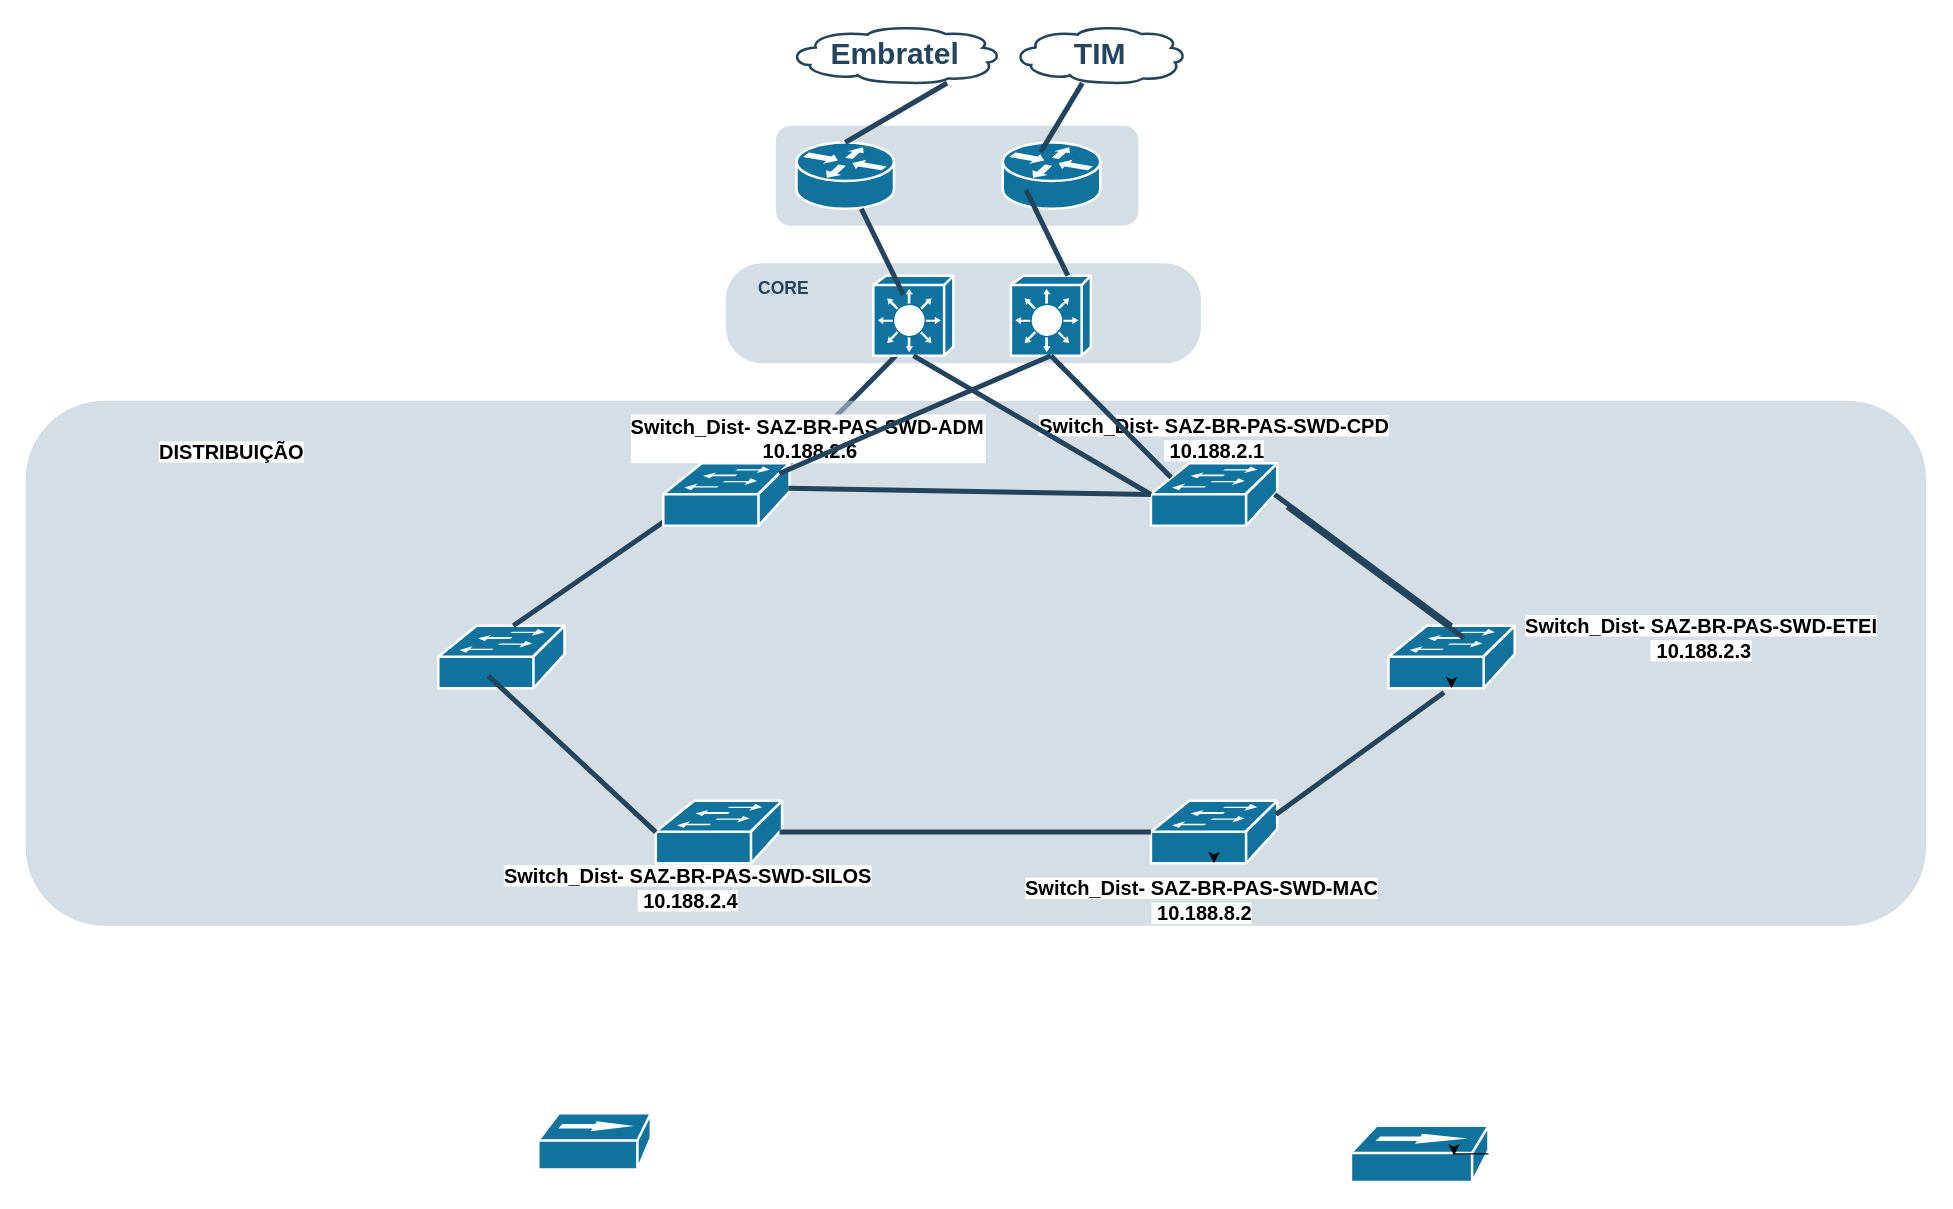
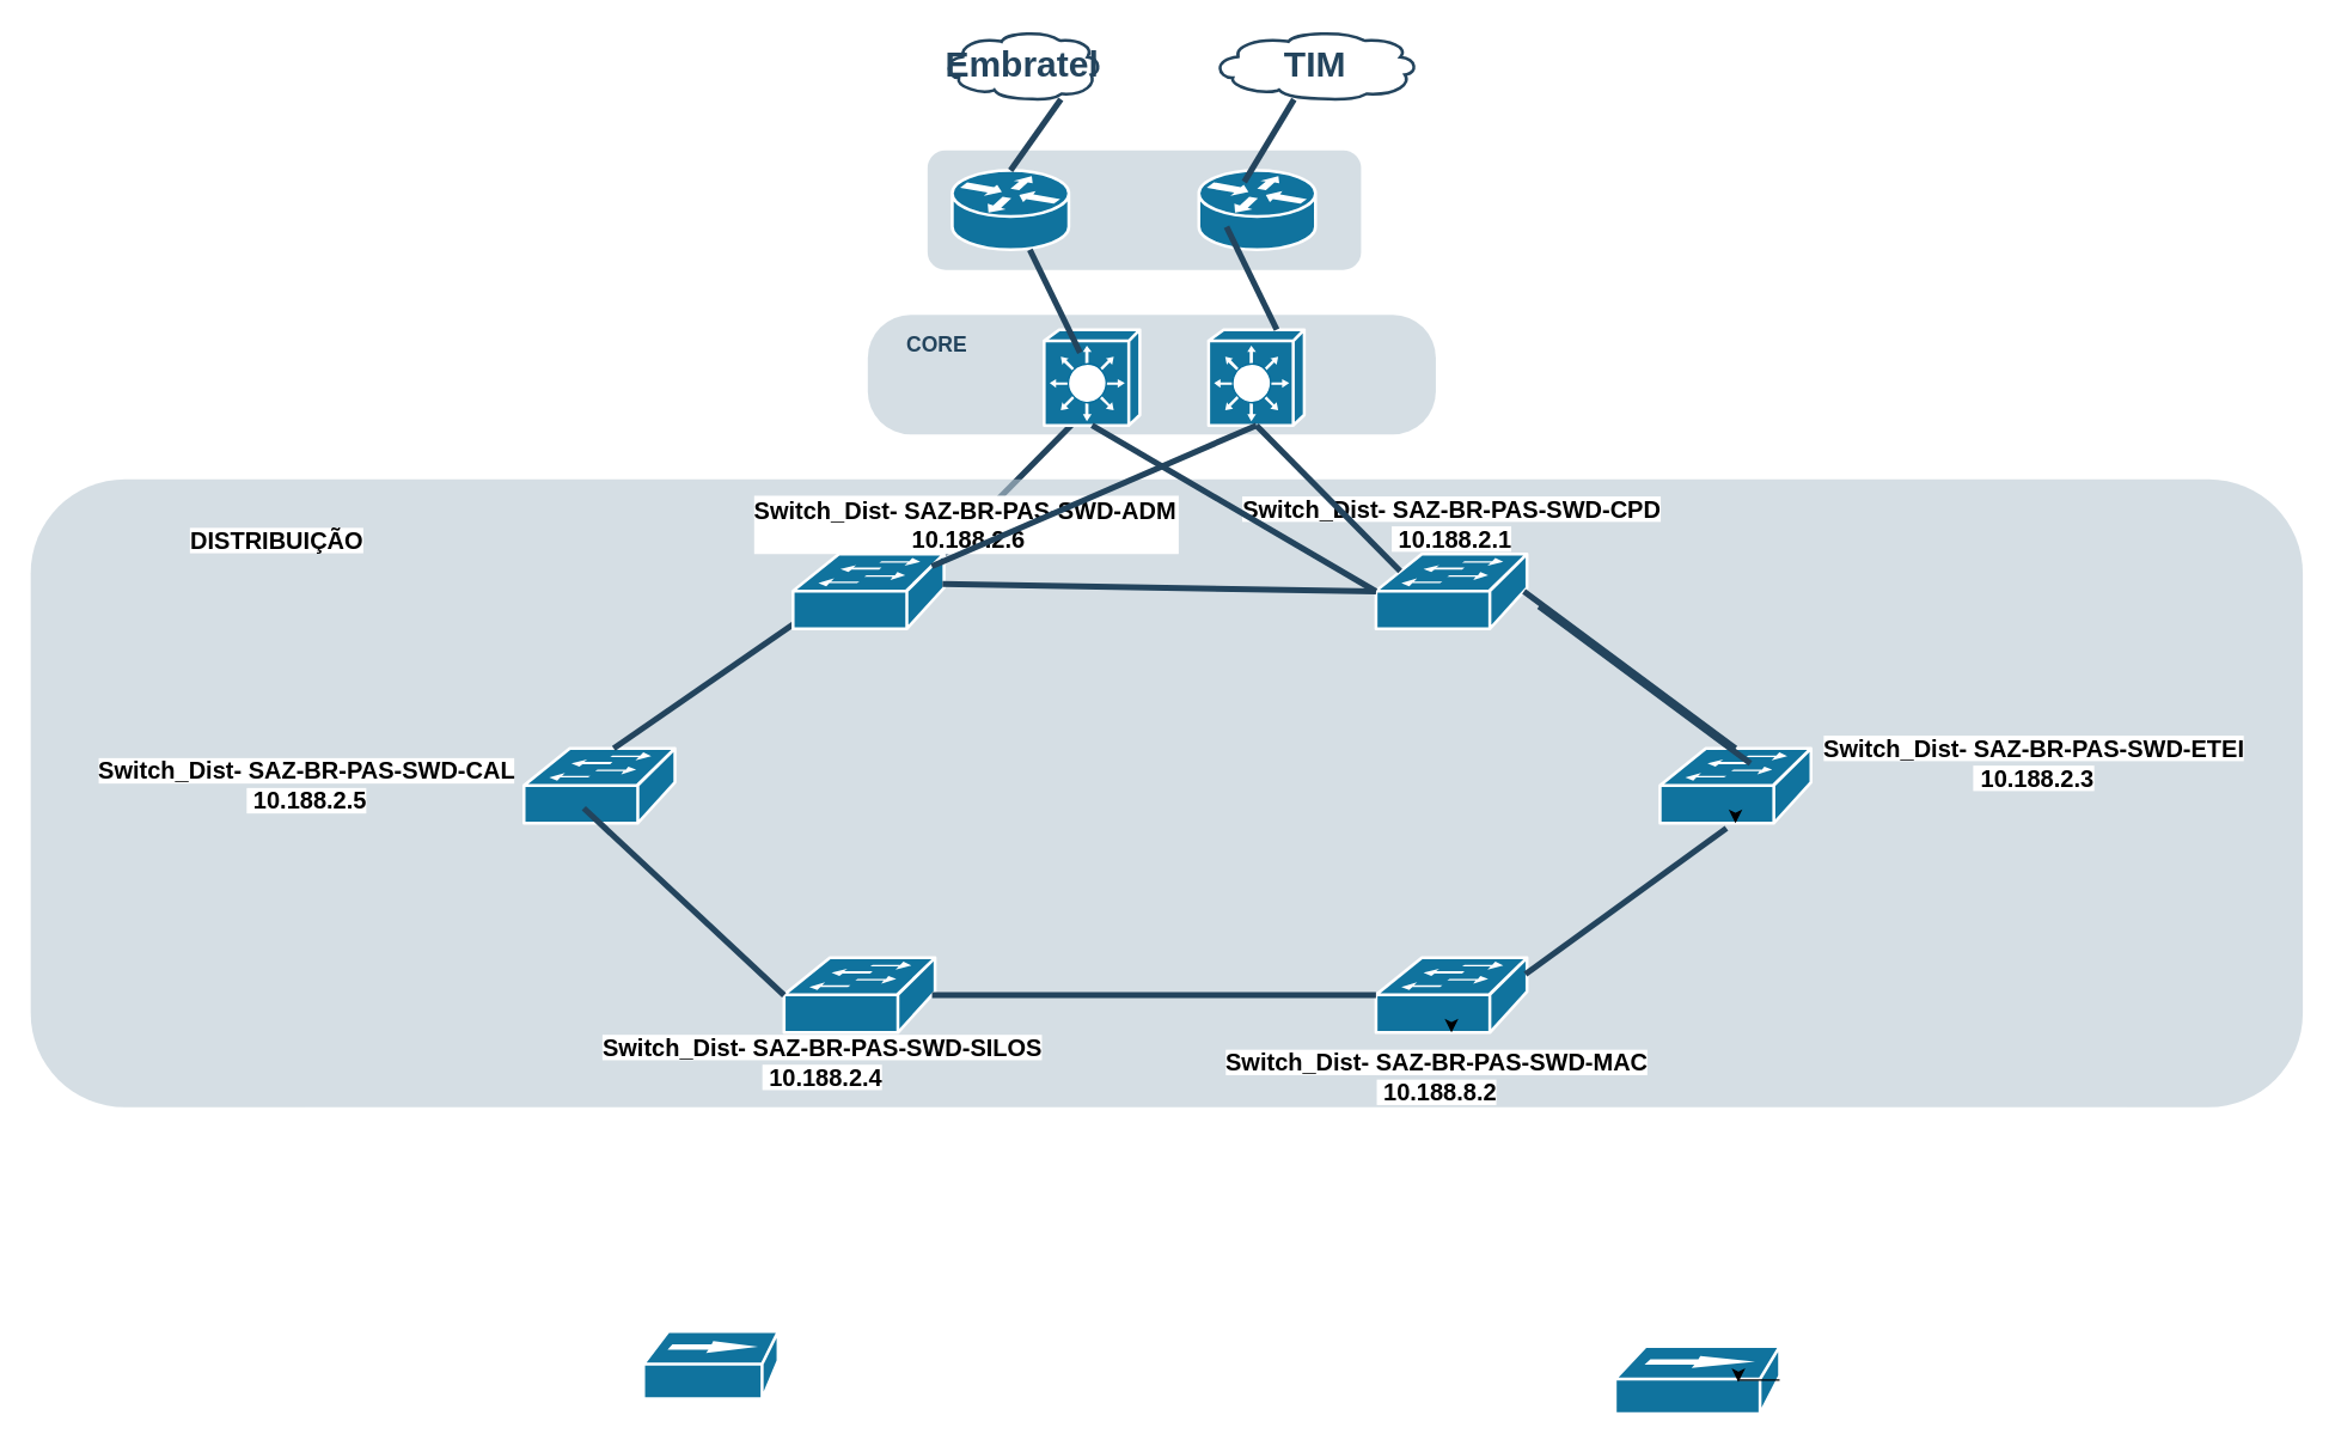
- <mxCell id="8" value="Embratel" style="shape=mxgraph.cisco.storage.cloud;html=1;dashed=0;strokeColor=#23445D;fillColor=#ffffff;strokeWidth=2;fontFamily=Helvetica;fontSize=24;fontColor=#23445D;align=center;fontStyle=1" parent="1" vertex="1"><mxGeometry x="630" y="20" width="170" height="46" as="geometry" /></mxCell>
+ <mxCell id="8" value="Embratel" style="shape=mxgraph.cisco.storage.cloud;html=1;dashed=0;strokeColor=#23445D;fillColor=#ffffff;strokeWidth=2;fontFamily=Helvetica;fontSize=24;fontColor=#23445D;align=center;fontStyle=1" parent="1" vertex="1"><mxGeometry x="630" y="20" width="106" height="46" as="geometry" /></mxCell>
+ <mxCell id="37" value="&lt;span style=&quot;color: rgb(0, 0, 0); font-size: 16px; background-color: rgb(255, 255, 255);&quot;&gt;Switch_Dist- SAZ-BR-PAS-SWD-CAL&lt;/span&gt;&lt;br style=&quot;padding: 0px; margin: 0px; color: rgb(0, 0, 0); font-size: 16px;&quot;&gt;&lt;span style=&quot;color: rgb(0, 0, 0); font-size: 16px; background-color: rgb(255, 255, 255);&quot;&gt;&amp;nbsp;10.188.2.5&lt;/span&gt;" style="rounded=1;whiteSpace=wrap;html=1;strokeColor=none;fillColor=none;fontSize=14;fontColor=#742B21;align=center;fontStyle=1" vertex="1" parent="1"><mxGeometry x="60" y="515.5" width="290" height="19" as="geometry" /></mxCell>
